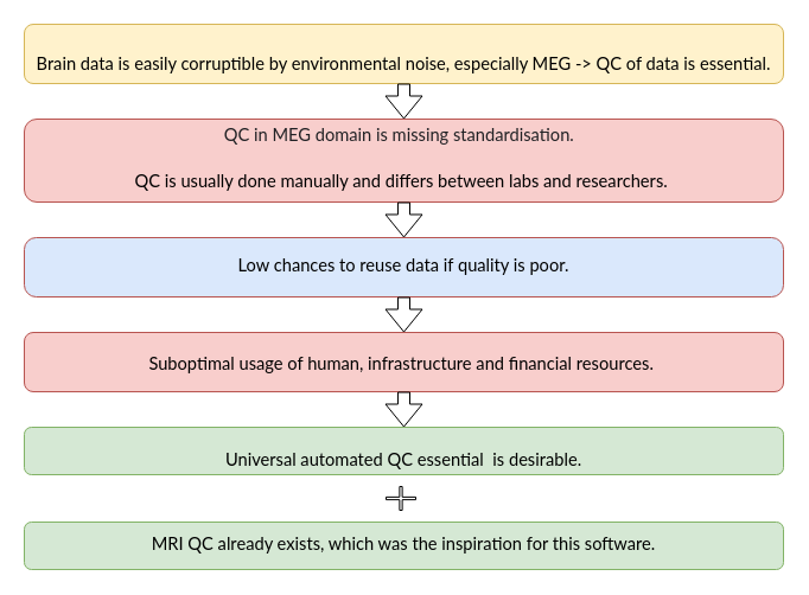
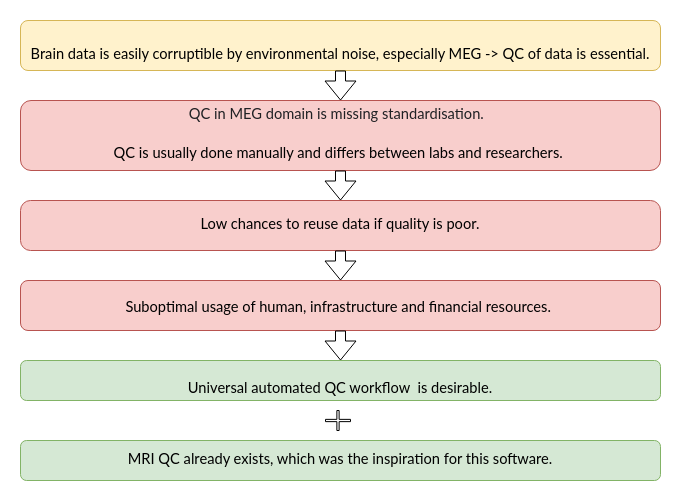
- <mxCell id="4" value="&lt;span id=&quot;docs-internal-guid-bdc238ab-7fff-a1f2-f233-79275af43655&quot;&gt;&lt;p style=&quot;line-height:1.14;margin-top:0pt;margin-bottom:12pt;&quot; dir=&quot;ltr&quot;&gt;&lt;span id=&quot;docs-internal-guid-767e7c28-7fff-d112-329d-98c84801f081&quot;&gt;&lt;/span&gt;&lt;/p&gt;&lt;/span&gt;&lt;span&gt;&lt;p style=&quot;line-height: 1.2; margin-top: 12pt; margin-bottom: 16pt;&quot; dir=&quot;ltr&quot;&gt;&lt;span style=&quot;font-size: 11pt; font-family: Lato, sans-serif; background-color: transparent; font-variant-numeric: normal; font-variant-east-asian: normal; vertical-align: baseline;&quot;&gt;Low chances to reuse data if quality is poor.&lt;/span&gt;&lt;/p&gt;&lt;/span&gt;&lt;span&gt;&lt;br&gt;&lt;/span&gt;" style="rounded=1;whiteSpace=wrap;html=1;fillColor=#dae8fc;strokeColor=#b85450;arcSize=20;verticalAlign=bottom;spacing=-18;" parent="1" vertex="1"><mxGeometry x="20" y="200" width="640" height="50" as="geometry" /></mxCell>
+ <mxCell id="4" value="&lt;span id=&quot;docs-internal-guid-bdc238ab-7fff-a1f2-f233-79275af43655&quot;&gt;&lt;p style=&quot;line-height:1.14;margin-top:0pt;margin-bottom:12pt;&quot; dir=&quot;ltr&quot;&gt;&lt;span id=&quot;docs-internal-guid-767e7c28-7fff-d112-329d-98c84801f081&quot;&gt;&lt;/span&gt;&lt;/p&gt;&lt;/span&gt;&lt;span&gt;&lt;p style=&quot;line-height: 1.2; margin-top: 12pt; margin-bottom: 16pt;&quot; dir=&quot;ltr&quot;&gt;&lt;span style=&quot;font-size: 11pt; font-family: Lato, sans-serif; background-color: transparent; font-variant-numeric: normal; font-variant-east-asian: normal; vertical-align: baseline;&quot;&gt;Low chances to reuse data if quality is poor.&lt;/span&gt;&lt;/p&gt;&lt;/span&gt;&lt;span&gt;&lt;br&gt;&lt;/span&gt;" style="rounded=1;whiteSpace=wrap;html=1;fillColor=#f8cecc;strokeColor=#b85450;arcSize=20;verticalAlign=bottom;spacing=-18;" parent="1" vertex="1"><mxGeometry x="20" y="200" width="640" height="50" as="geometry" /></mxCell>
- <mxCell id="6" value="&lt;span id=&quot;docs-internal-guid-bdc238ab-7fff-a1f2-f233-79275af43655&quot;&gt;&lt;p style=&quot;line-height:1.14;margin-top:0pt;margin-bottom:12pt;&quot; dir=&quot;ltr&quot;&gt;&lt;span id=&quot;docs-internal-guid-21d4eb85-7fff-1c8d-f4d6-1fe01cf440d6&quot;&gt;&lt;/span&gt;&lt;/p&gt;&lt;p style=&quot;line-height:0.96;margin-top:0pt;margin-bottom:0pt;&quot; dir=&quot;ltr&quot;&gt;&lt;span style=&quot;font-size: 11pt; font-family: Lato, sans-serif; color: rgb(0, 0, 0); background-color: transparent; font-weight: 400; font-style: normal; font-variant: normal; text-decoration: none; vertical-align: baseline;&quot;&gt;Universal automated QC essential&amp;nbsp; is desirable.&lt;/span&gt;&lt;/p&gt;&lt;/span&gt;" style="rounded=1;whiteSpace=wrap;html=1;fillColor=#d5e8d4;strokeColor=#82b366;" parent="1" vertex="1"><mxGeometry x="20" y="360" width="640" height="40" as="geometry" /></mxCell>
+ <mxCell id="6" value="&lt;span id=&quot;docs-internal-guid-bdc238ab-7fff-a1f2-f233-79275af43655&quot;&gt;&lt;p style=&quot;line-height:1.14;margin-top:0pt;margin-bottom:12pt;&quot; dir=&quot;ltr&quot;&gt;&lt;span id=&quot;docs-internal-guid-21d4eb85-7fff-1c8d-f4d6-1fe01cf440d6&quot;&gt;&lt;/span&gt;&lt;/p&gt;&lt;p style=&quot;line-height:0.96;margin-top:0pt;margin-bottom:0pt;&quot; dir=&quot;ltr&quot;&gt;&lt;span style=&quot;font-size: 11pt; font-family: Lato, sans-serif; color: rgb(0, 0, 0); background-color: transparent; font-weight: 400; font-style: normal; font-variant: normal; text-decoration: none; vertical-align: baseline;&quot;&gt;Universal automated QC workflow&amp;nbsp; is desirable.&lt;/span&gt;&lt;/p&gt;&lt;/span&gt;" style="rounded=1;whiteSpace=wrap;html=1;fillColor=#d5e8d4;strokeColor=#82b366;" parent="1" vertex="1"><mxGeometry x="20" y="360" width="640" height="40" as="geometry" /></mxCell>
